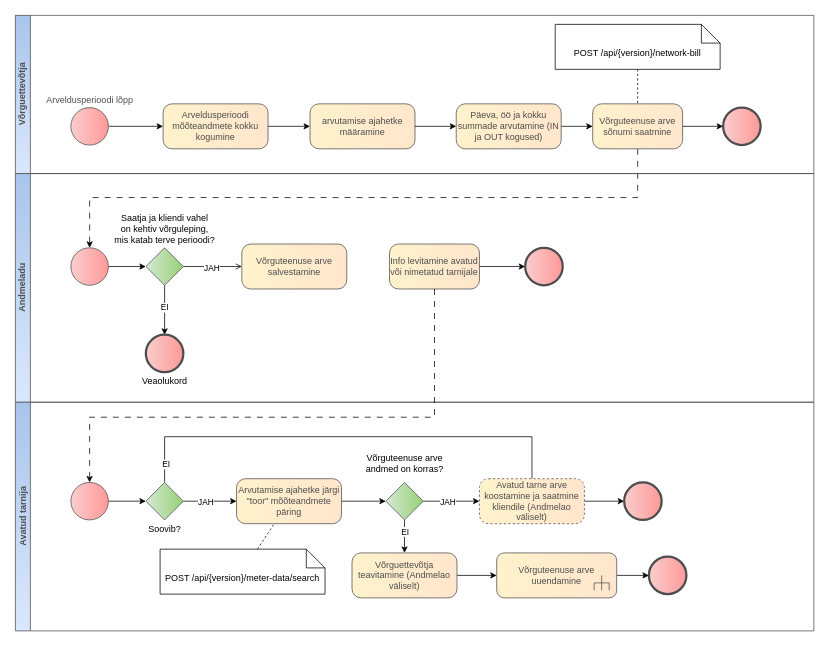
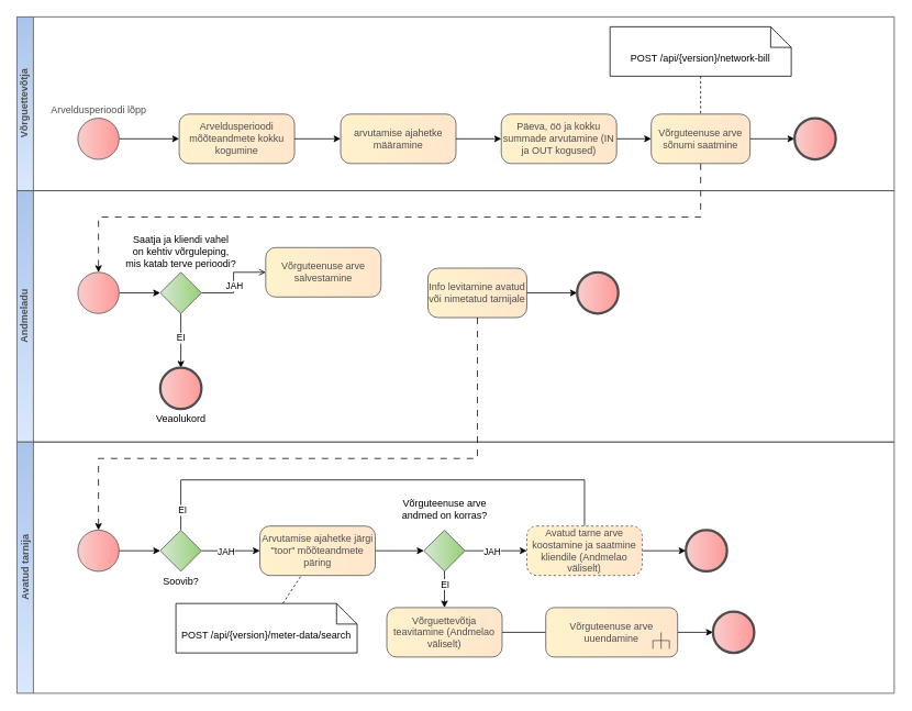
- <mxCell id="19" value="Võrguteenuse arve salvestamine" style="rounded=1;whiteSpace=wrap;html=1;arcSize=20;fillColor=#fff2cc;strokeColor=#4D4D4D;shadow=0;fontColor=#4D4D4D;gradientColor=#FFE6CC;gradientDirection=east;glass=0;collapsible=0;backgroundOutline=0;enumerate=0;labelBackgroundColor=none;labelBorderColor=none;strokeWidth=1;" vertex="1" parent="1"><mxGeometry x="322" y="325" width="140" height="60" as="geometry"><mxRectangle x="340" y="420" width="90" height="30" as="alternateBounds" /></mxGeometry></mxCell>
+ <mxCell id="19" value="Võrguteenuse arve salvestamine" style="rounded=1;whiteSpace=wrap;html=1;arcSize=20;fillColor=#fff2cc;strokeColor=#4D4D4D;shadow=0;fontColor=#4D4D4D;gradientColor=#FFE6CC;gradientDirection=east;glass=0;collapsible=0;backgroundOutline=0;enumerate=0;labelBackgroundColor=none;labelBorderColor=none;strokeWidth=1;" vertex="1" parent="1"><mxGeometry x="322" y="300" width="140" height="60" as="geometry"><mxRectangle x="340" y="420" width="90" height="30" as="alternateBounds" /></mxGeometry></mxCell>
- <mxCell id="49" style="edgeStyle=orthogonalEdgeStyle;rounded=0;orthogonalLoop=1;jettySize=auto;html=1;" edge="1" parent="1" source="50" target="52"><mxGeometry relative="1" as="geometry" /></mxCell>
+ <mxCell id="49" style="edgeStyle=orthogonalEdgeStyle;rounded=0;orthogonalLoop=1;jettySize=auto;html=1;endArrow=none;" edge="1" parent="1" source="50" target="52"><mxGeometry relative="1" as="geometry" /></mxCell>
